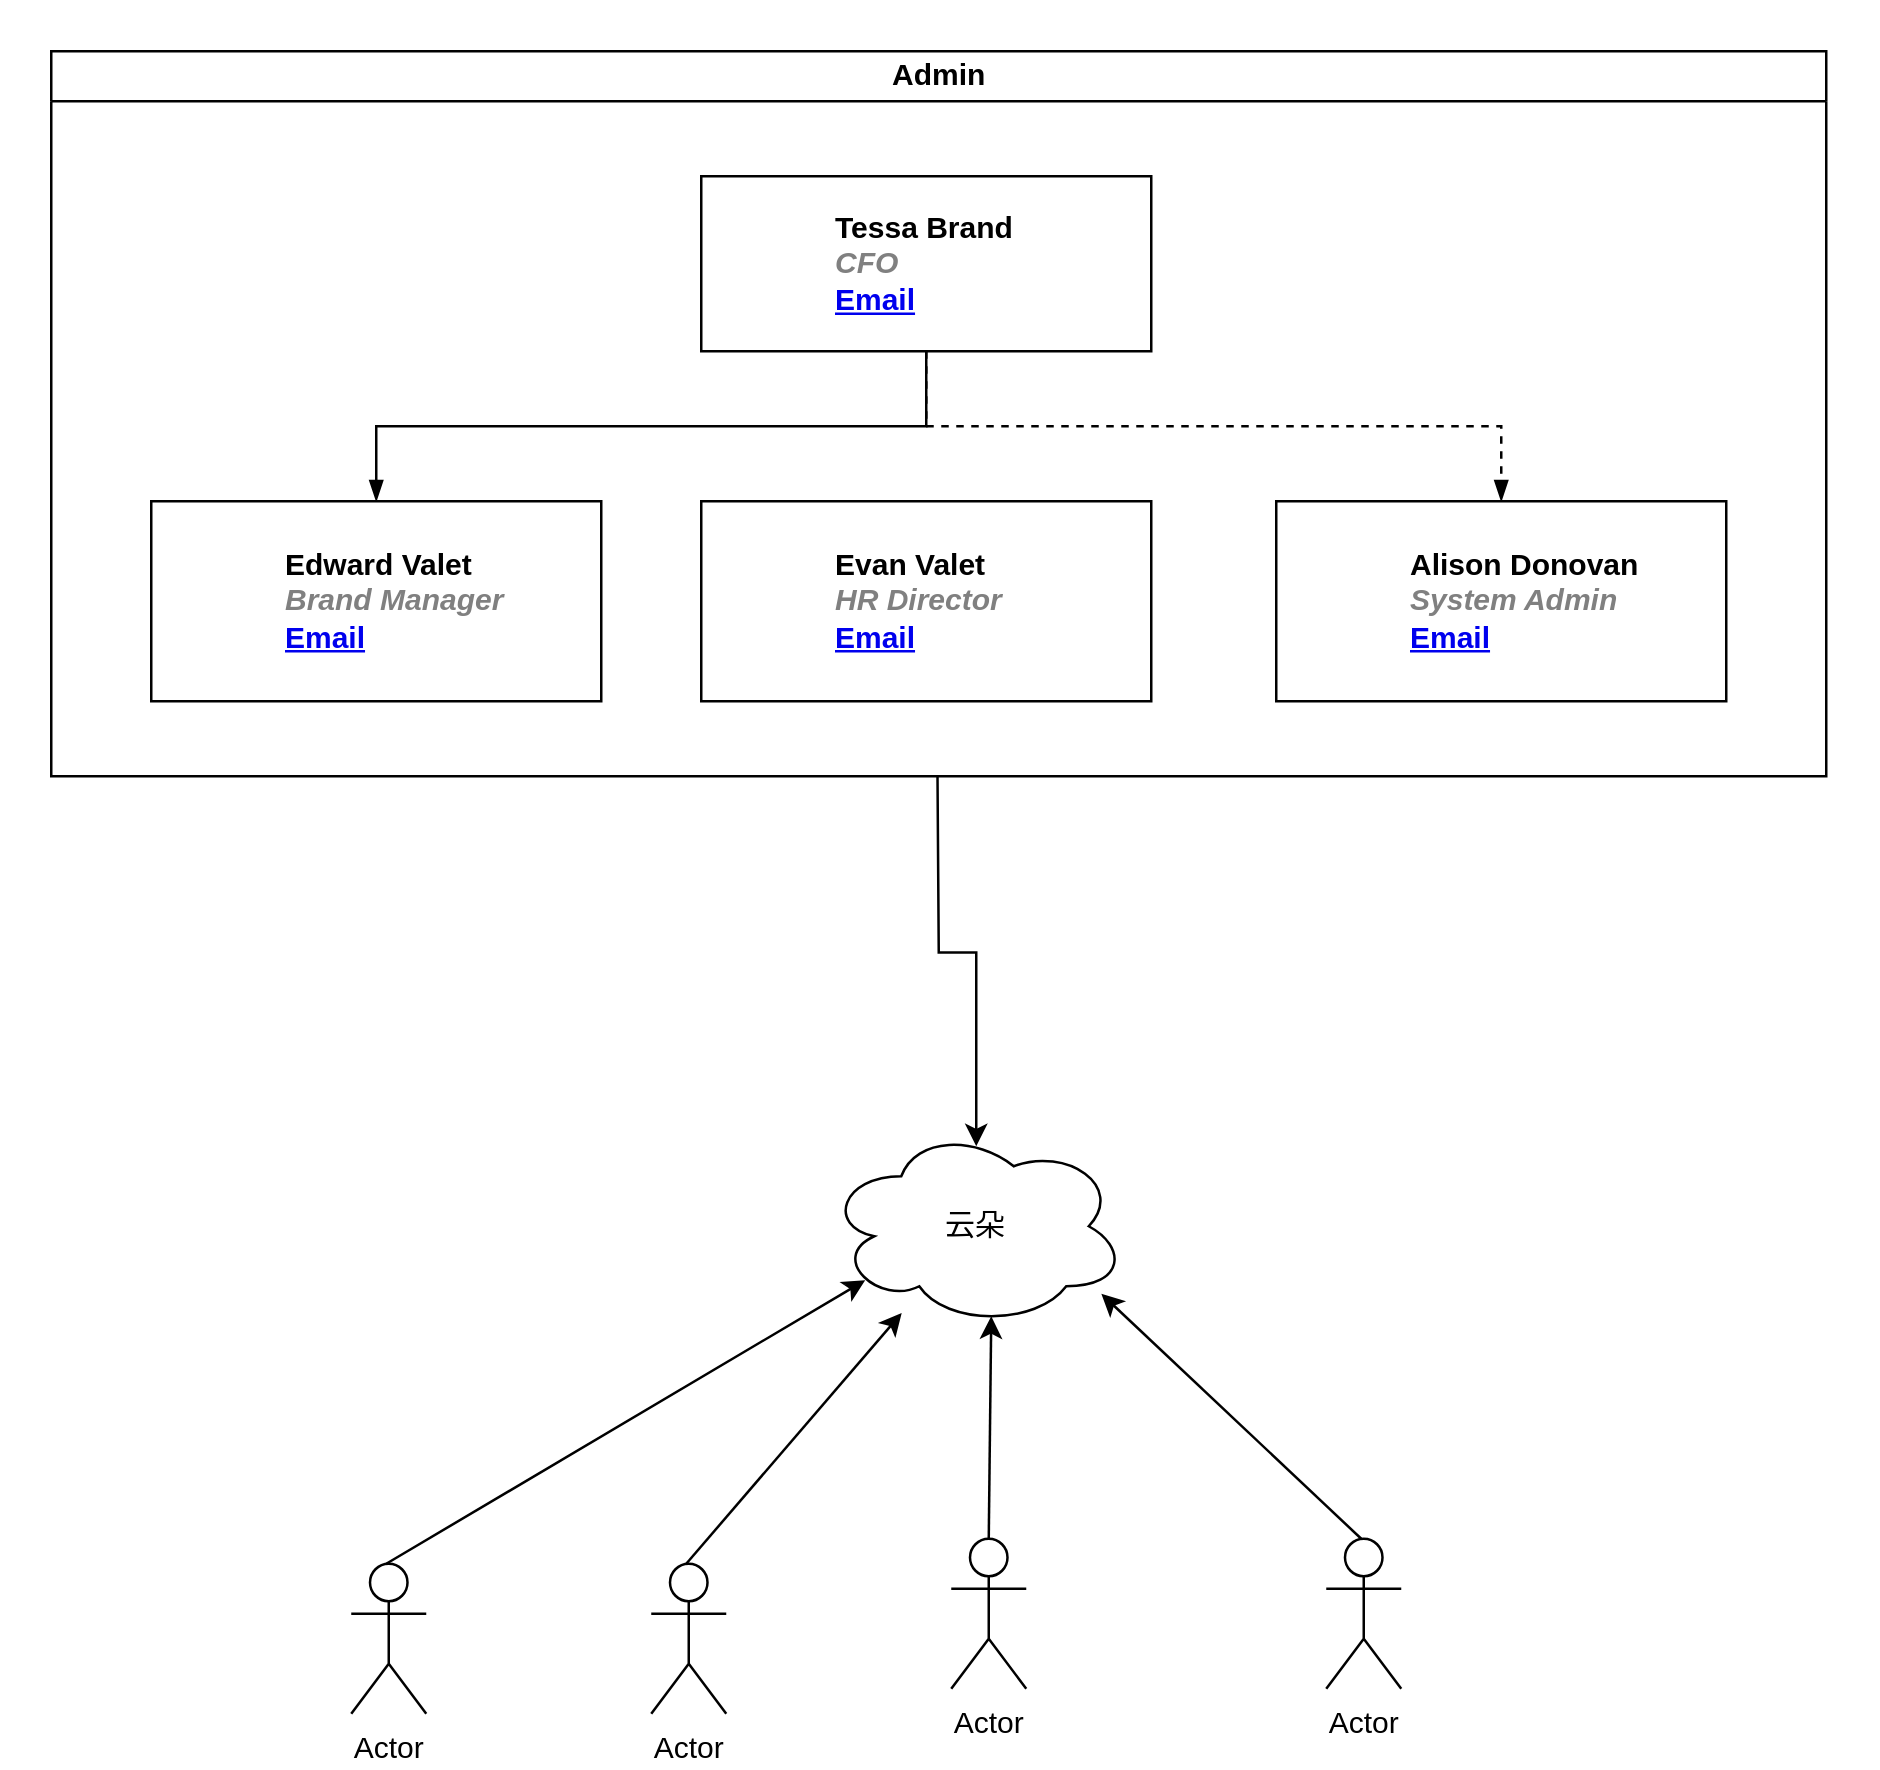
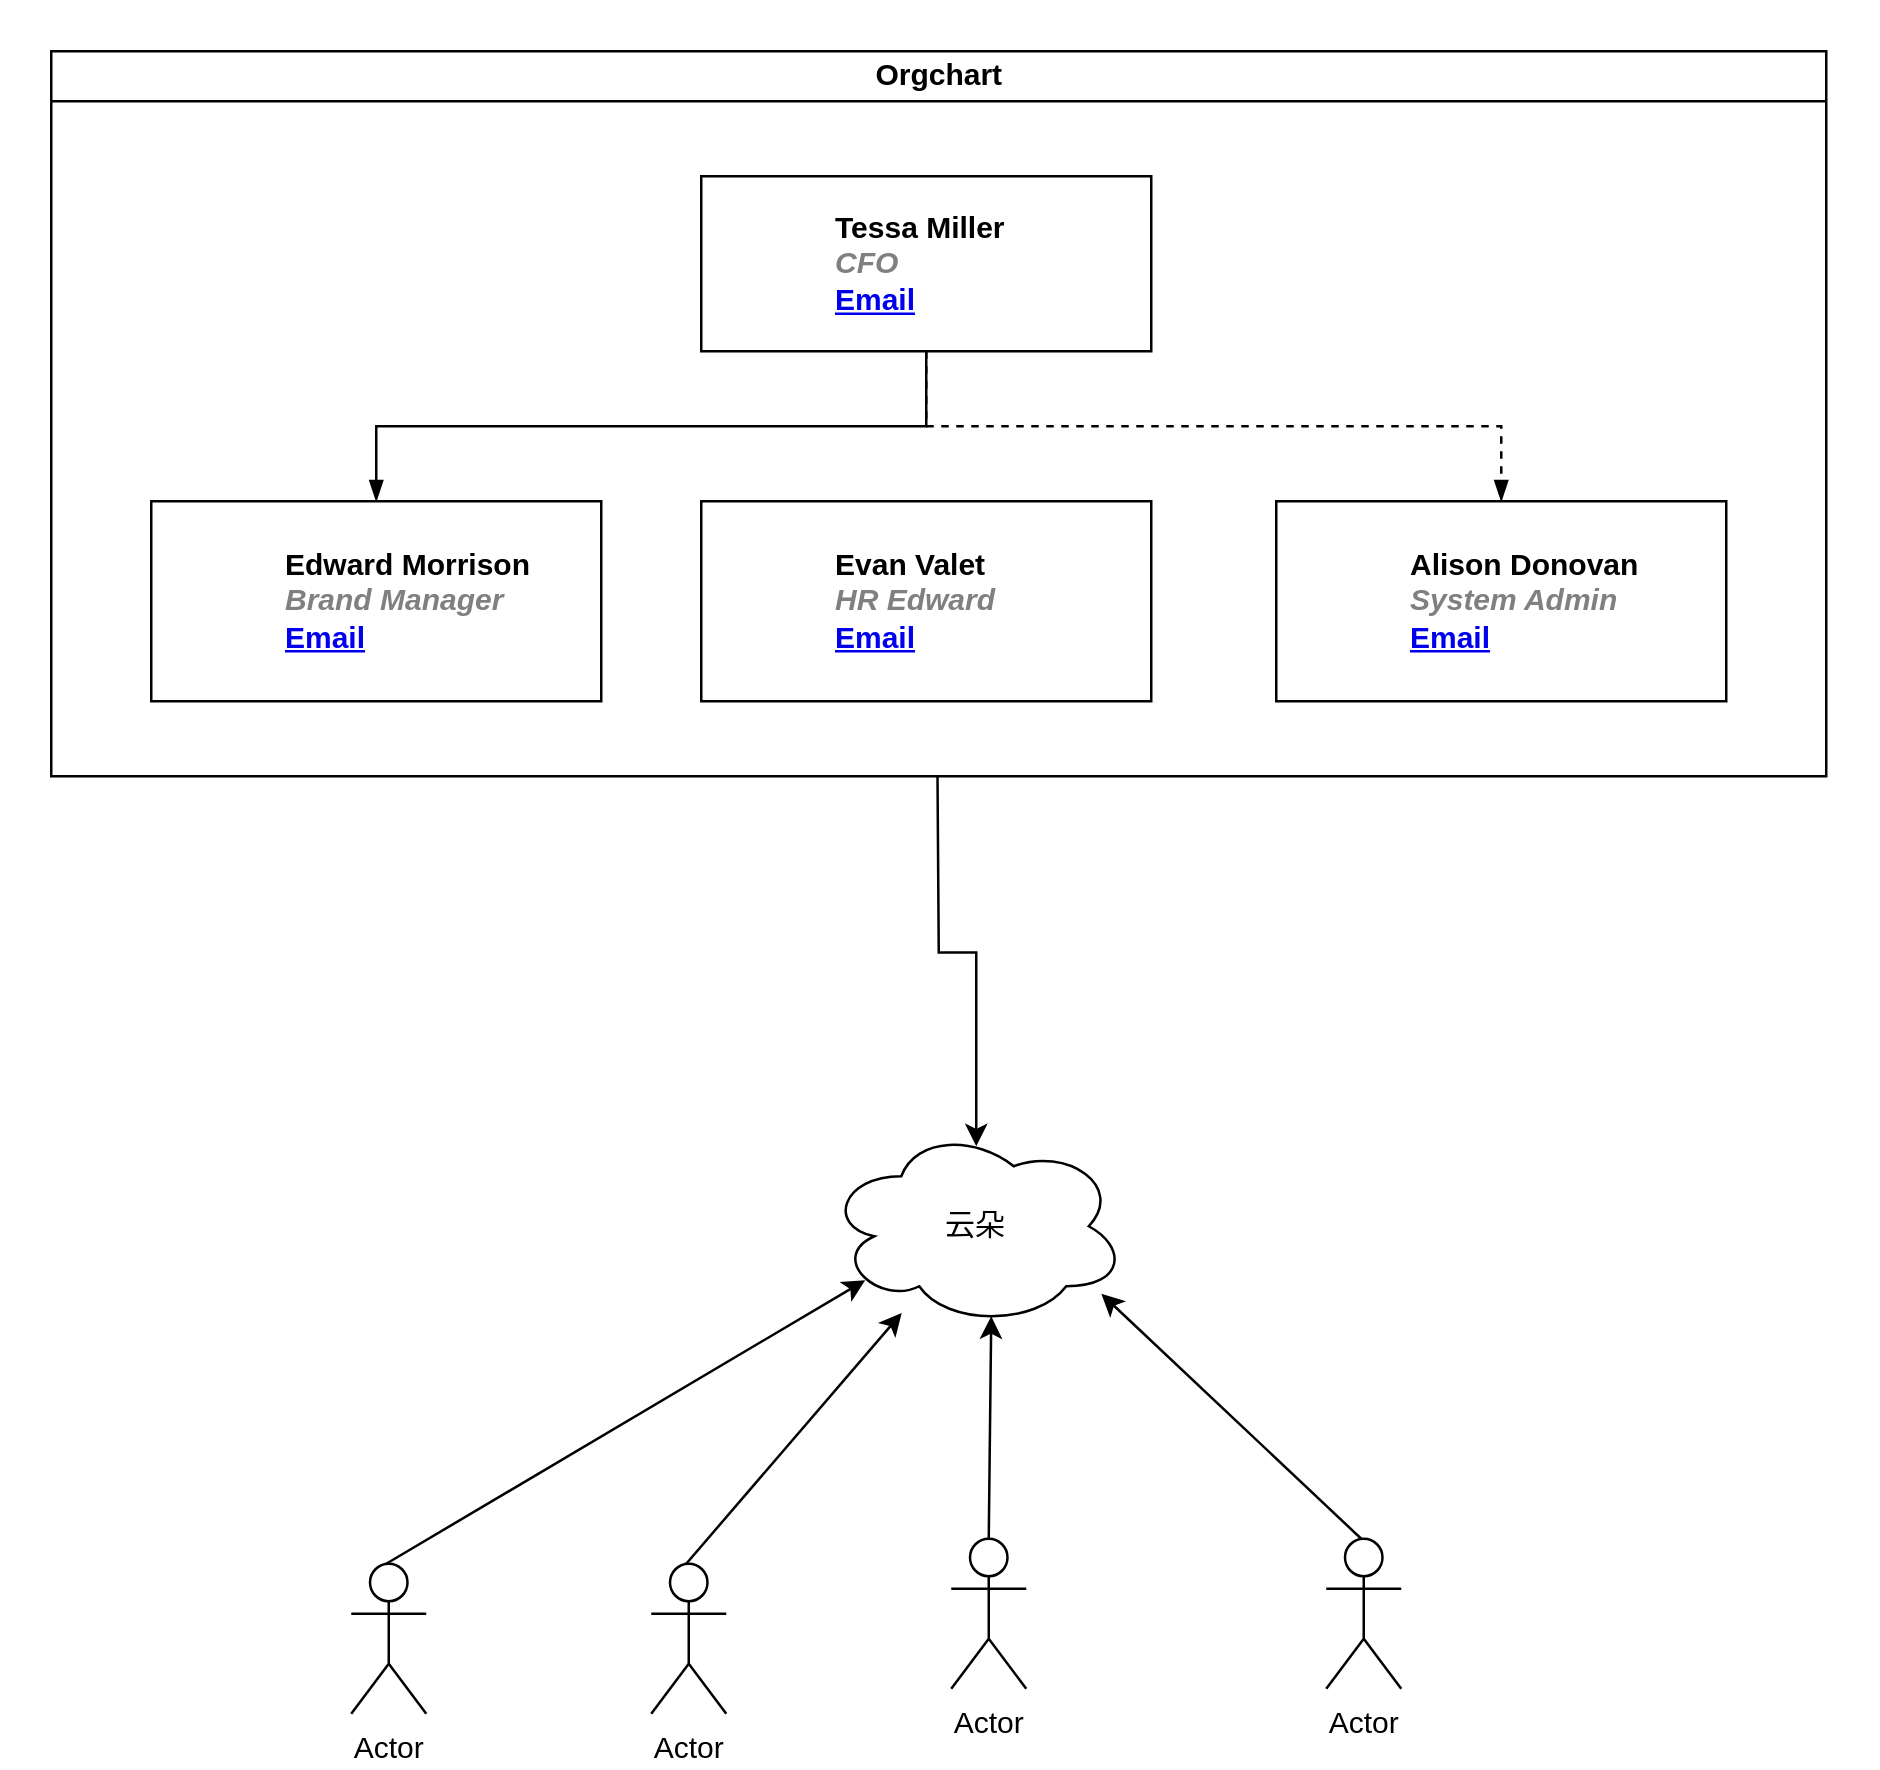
- <mxCell id="2" value="Admin" style="swimlane;html=1;startSize=20;horizontal=1;containerType=tree;glass=0;" parent="1" vertex="1"><mxGeometry x="20" y="20" width="710" height="290" as="geometry" /></mxCell>
+ <mxCell id="2" value="Orgchart" style="swimlane;html=1;startSize=20;horizontal=1;containerType=tree;glass=0;" parent="1" vertex="1"><mxGeometry x="20" y="20" width="710" height="290" as="geometry" /></mxCell>
- <mxCell id="3" value="Tessa Brand&lt;br&gt;&lt;i style=&quot;color: gray&quot;&gt;CFO&lt;/i&gt;&lt;br&gt;&lt;a href=&quot;mailto:me@example.com&quot;&gt;Email&lt;/a&gt;" style="label;image=https://cdn3.iconfinder.com/data/icons/user-avatars-1/512/users-3-128.png;whiteSpace=wrap;html=1;rounded=0;glass=0;treeMoving=1;treeFolding=1;" parent="2" vertex="1"><mxGeometry x="260" y="50" width="180" height="70" as="geometry" /></mxCell>
+ <mxCell id="3" value="Tessa Miller&lt;br&gt;&lt;i style=&quot;color: gray&quot;&gt;CFO&lt;/i&gt;&lt;br&gt;&lt;a href=&quot;mailto:me@example.com&quot;&gt;Email&lt;/a&gt;" style="label;image=https://cdn3.iconfinder.com/data/icons/user-avatars-1/512/users-3-128.png;whiteSpace=wrap;html=1;rounded=0;glass=0;treeMoving=1;treeFolding=1;" parent="2" vertex="1"><mxGeometry x="260" y="50" width="180" height="70" as="geometry" /></mxCell>
- <mxCell id="5" value="Edward Valet&lt;br&gt;&lt;i style=&quot;color: gray&quot;&gt;Brand Manager&lt;/i&gt;&lt;br&gt;&lt;a href=&quot;mailto:me@example.com&quot;&gt;Email&lt;/a&gt;" style="label;image=https://cdn3.iconfinder.com/data/icons/user-avatars-1/512/users-10-3-128.png;whiteSpace=wrap;html=1;rounded=0;glass=0;treeFolding=1;treeMoving=1;" parent="2" vertex="1"><mxGeometry x="40" y="180" width="180" height="80" as="geometry" /></mxCell>
+ <mxCell id="5" value="Edward Morrison&lt;br&gt;&lt;i style=&quot;color: gray&quot;&gt;Brand Manager&lt;/i&gt;&lt;br&gt;&lt;a href=&quot;mailto:me@example.com&quot;&gt;Email&lt;/a&gt;" style="label;image=https://cdn3.iconfinder.com/data/icons/user-avatars-1/512/users-10-3-128.png;whiteSpace=wrap;html=1;rounded=0;glass=0;treeFolding=1;treeMoving=1;" parent="2" vertex="1"><mxGeometry x="40" y="180" width="180" height="80" as="geometry" /></mxCell>
- <mxCell id="6" value="Evan Valet&lt;br&gt;&lt;i style=&quot;color: gray&quot;&gt;HR Director&lt;/i&gt;&lt;br&gt;&lt;a href=&quot;mailto:me@example.com&quot;&gt;Email&lt;/a&gt;" style="label;image=https://cdn3.iconfinder.com/data/icons/user-avatars-1/512/users-9-2-128.png;whiteSpace=wrap;html=1;rounded=0;glass=0;treeFolding=1;treeMoving=1;" parent="2" vertex="1"><mxGeometry x="260" y="180" width="180" height="80" as="geometry" /></mxCell>
+ <mxCell id="6" value="Evan Valet&lt;br&gt;&lt;i style=&quot;color: gray&quot;&gt;HR Edward&lt;/i&gt;&lt;br&gt;&lt;a href=&quot;mailto:me@example.com&quot;&gt;Email&lt;/a&gt;" style="label;image=https://cdn3.iconfinder.com/data/icons/user-avatars-1/512/users-9-2-128.png;whiteSpace=wrap;html=1;rounded=0;glass=0;treeFolding=1;treeMoving=1;" parent="2" vertex="1"><mxGeometry x="260" y="180" width="180" height="80" as="geometry" /></mxCell>
